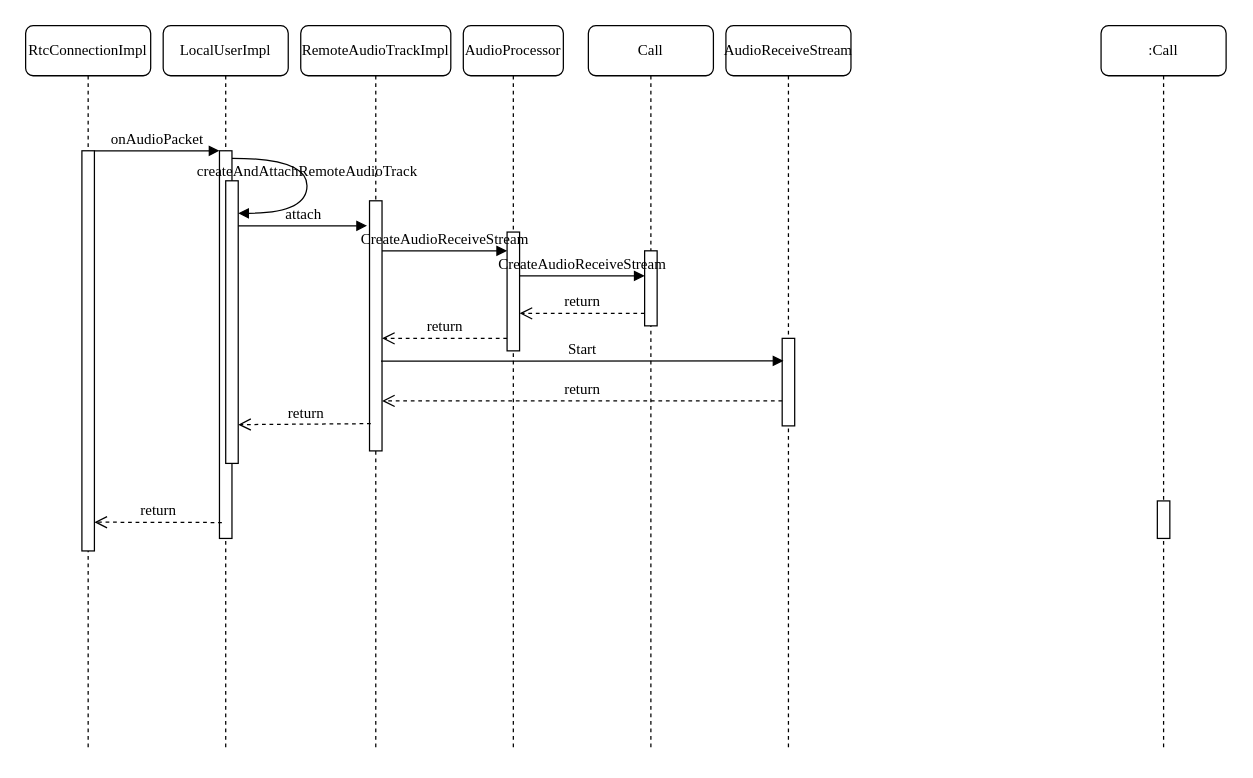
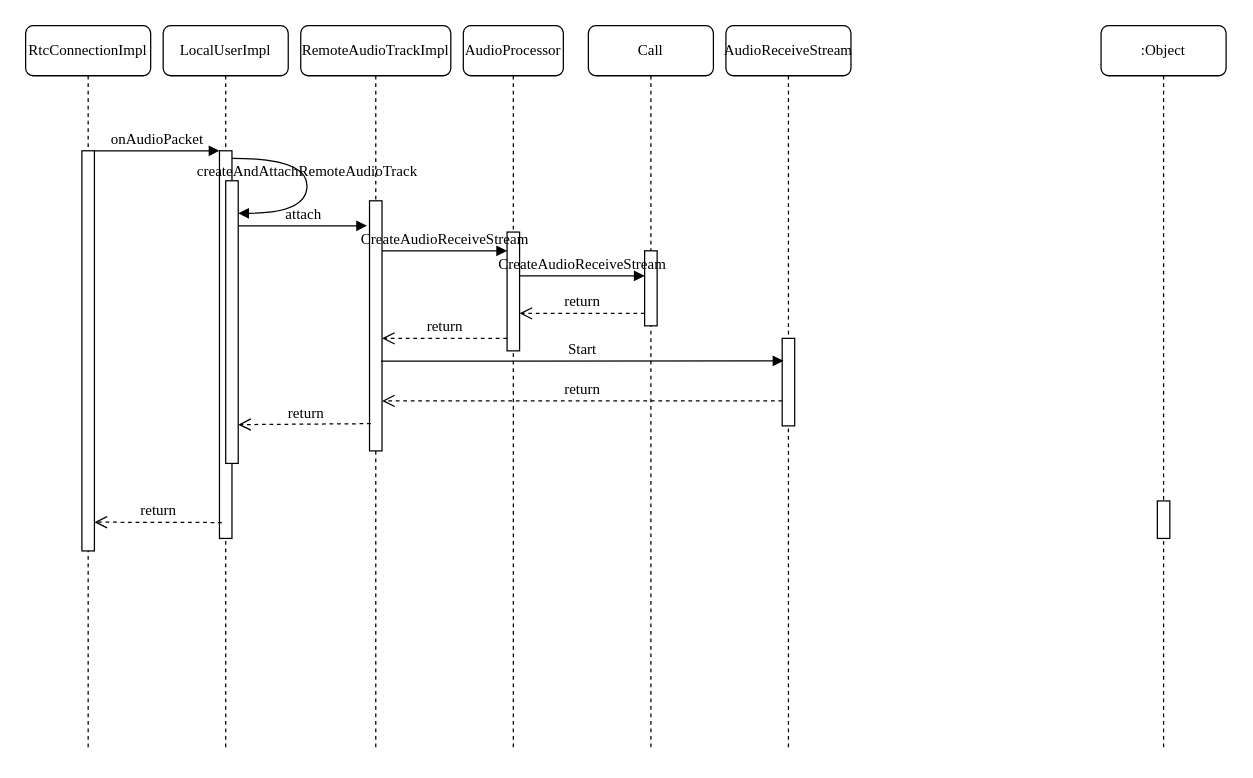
- <mxCell id="12" value=":Call" style="shape=umlLifeline;perimeter=lifelinePerimeter;whiteSpace=wrap;html=1;container=1;collapsible=0;recursiveResize=0;outlineConnect=0;rounded=1;shadow=0;comic=0;labelBackgroundColor=none;strokeColor=#000000;strokeWidth=1;fillColor=#FFFFFF;fontFamily=Verdana;fontSize=12;fontColor=#000000;align=center;" parent="1" vertex="1"><mxGeometry x="880" y="20" width="100" height="580" as="geometry" /></mxCell>
+ <mxCell id="12" value=":Object" style="shape=umlLifeline;perimeter=lifelinePerimeter;whiteSpace=wrap;html=1;container=1;collapsible=0;recursiveResize=0;outlineConnect=0;rounded=1;shadow=0;comic=0;labelBackgroundColor=none;strokeColor=#000000;strokeWidth=1;fillColor=#FFFFFF;fontFamily=Verdana;fontSize=12;fontColor=#000000;align=center;" parent="1" vertex="1"><mxGeometry x="880" y="20" width="100" height="580" as="geometry" /></mxCell>
